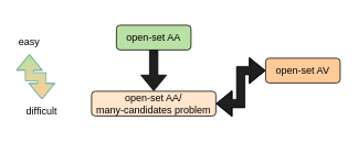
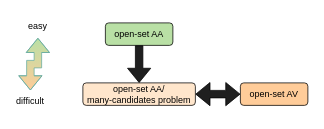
- <mxCell id="7" value="easy" style="text;html=1;align=center;verticalAlign=middle;whiteSpace=wrap;rounded=0;" parent="1" vertex="1"><mxGeometry x="5" y="35" width="60" height="30" as="geometry" /></mxCell>
+ <mxCell id="7" value="easy" style="text;html=1;align=center;verticalAlign=middle;whiteSpace=wrap;rounded=0;" parent="1" vertex="1"><mxGeometry x="20" y="20" width="60" height="30" as="geometry" /></mxCell>
- <mxCell id="5" value="open-set AV" style="rounded=1;whiteSpace=wrap;html=1;fillColor=#FFCC99;" parent="1" vertex="1"><mxGeometry x="320" y="70" width="90" height="30" as="geometry" /></mxCell>
+ <mxCell id="5" value="open-set AV" style="rounded=1;whiteSpace=wrap;html=1;fillColor=#FFCC99;" parent="1" vertex="1"><mxGeometry x="320" y="110" width="90" height="30" as="geometry" /></mxCell>
- <mxCell id="9" value="difficult" style="text;html=1;align=center;verticalAlign=middle;whiteSpace=wrap;rounded=0;" parent="1" vertex="1"><mxGeometry x="20" y="120" width="60" height="30" as="geometry" /></mxCell>
+ <mxCell id="9" value="difficult" style="text;html=1;align=center;verticalAlign=middle;whiteSpace=wrap;rounded=0;" parent="1" vertex="1"><mxGeometry x="10" y="120" width="60" height="30" as="geometry" /></mxCell>
